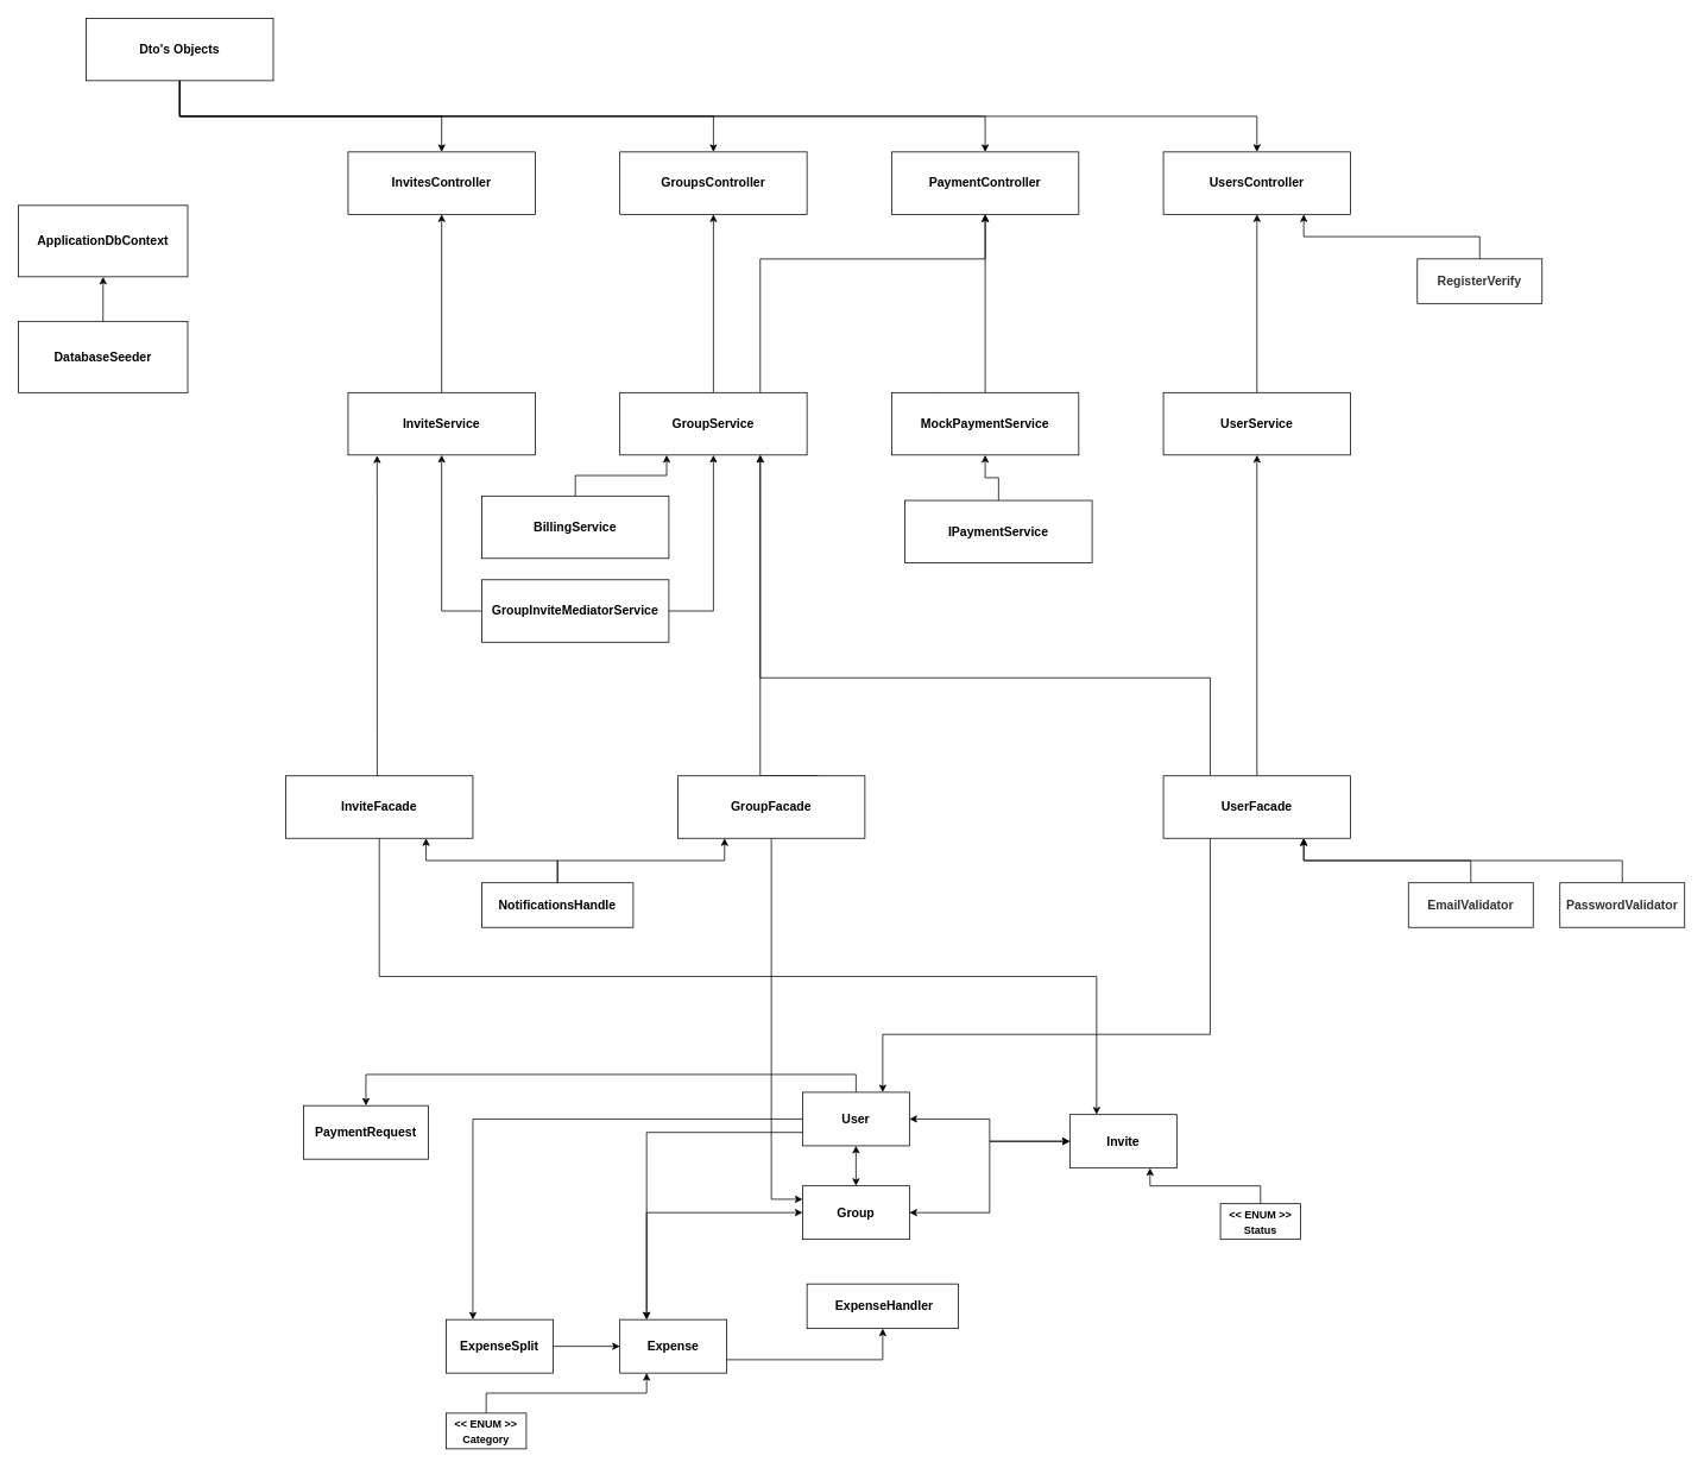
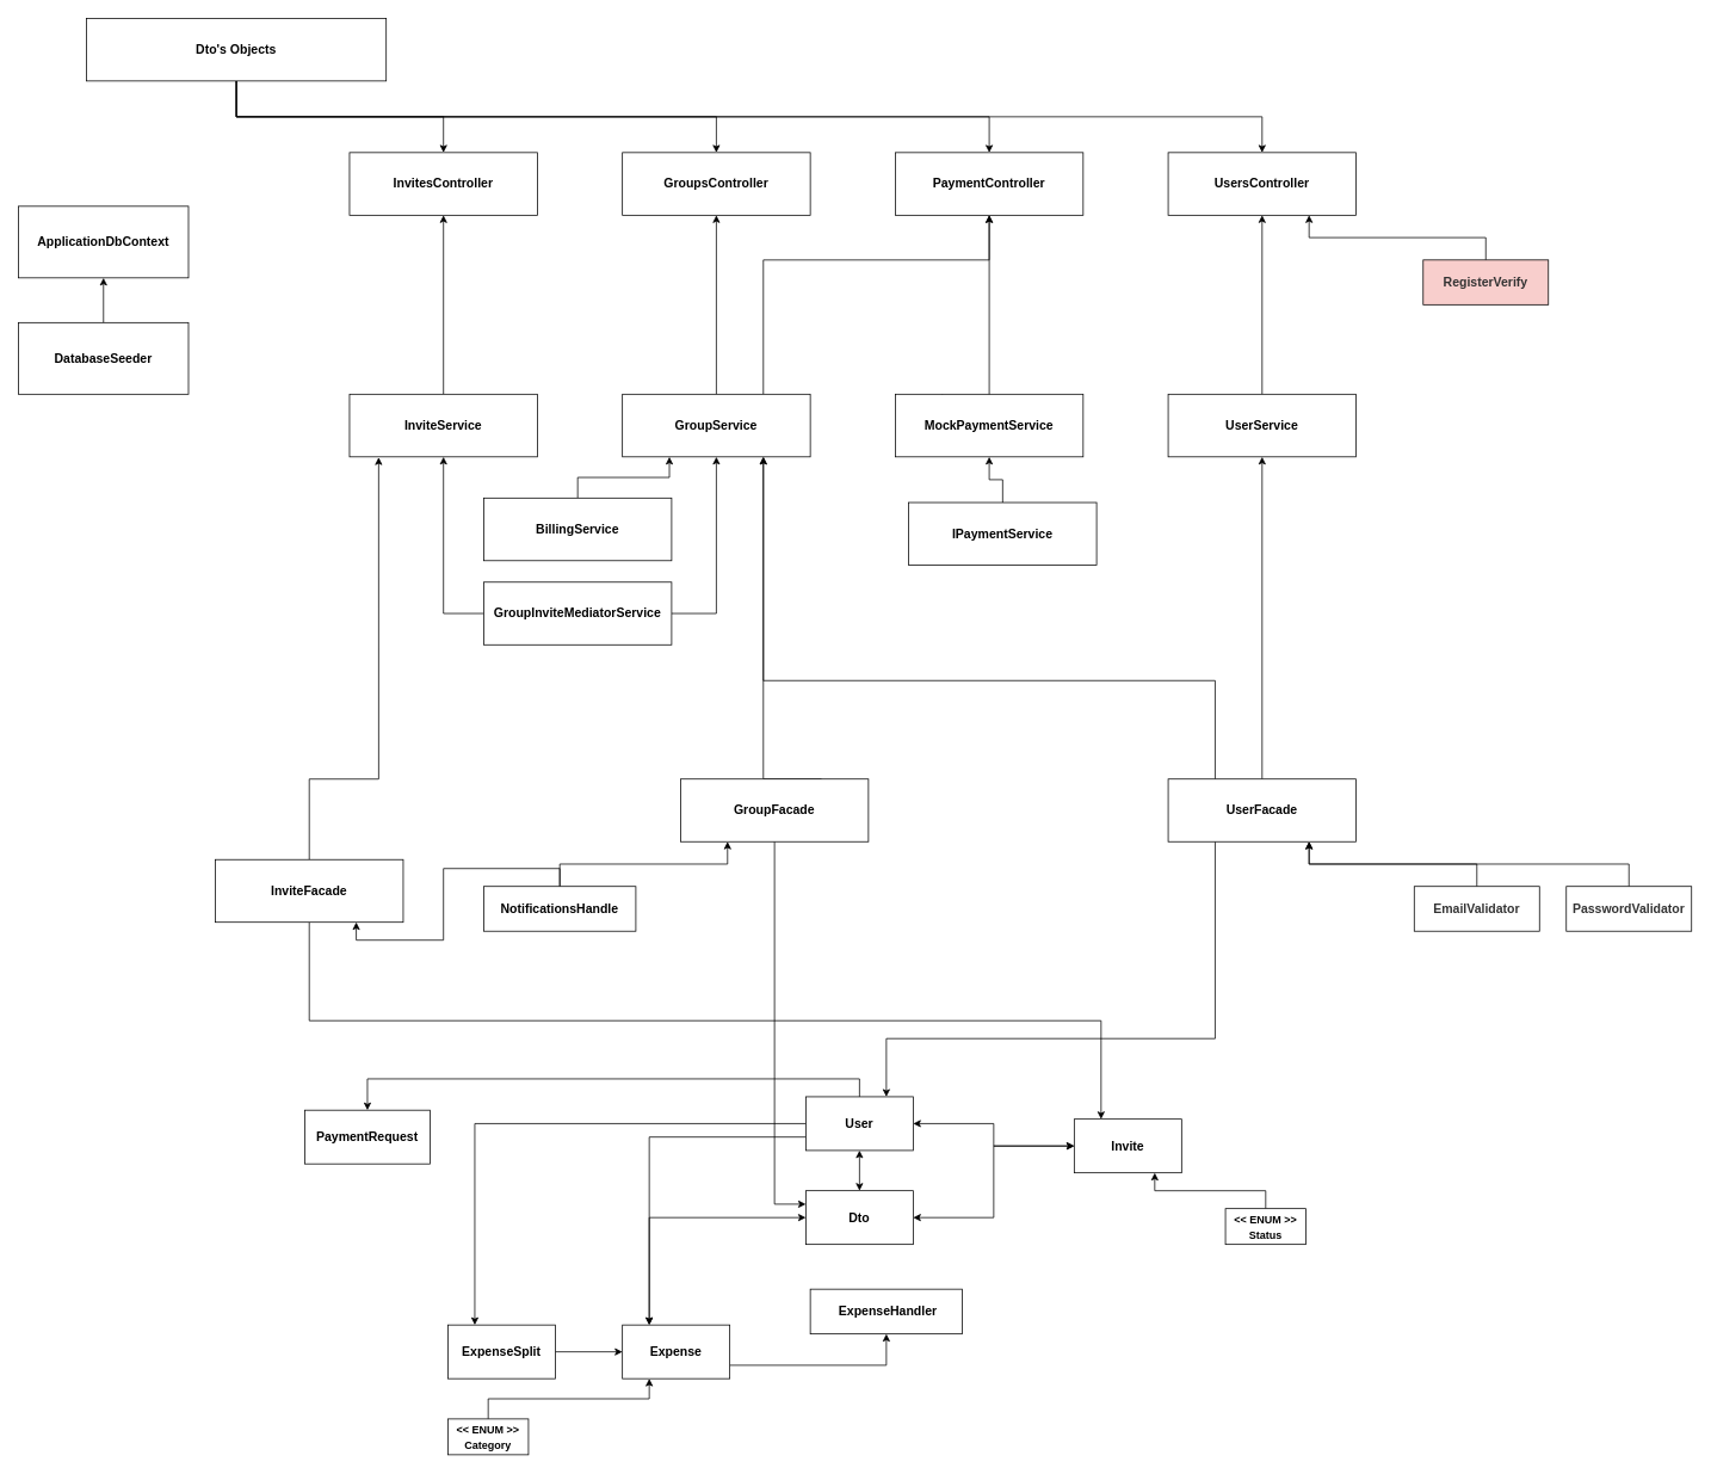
- <mxCell id="62" value="&lt;span style=&quot;font-weight: 700;&quot;&gt;Dto's Objects&lt;/span&gt;" style="rounded=0;whiteSpace=wrap;html=1;fontSize=14;" parent="1" vertex="1"><mxGeometry x="96" y="20" width="210" height="70" as="geometry" /></mxCell>
+ <mxCell id="62" value="&lt;span style=&quot;font-weight: 700;&quot;&gt;Dto's Objects&lt;/span&gt;" style="rounded=0;whiteSpace=wrap;html=1;fontSize=14;" parent="1" vertex="1"><mxGeometry x="96" y="20" width="335" height="70" as="geometry" /></mxCell>
- <mxCell id="64" value="&lt;span style=&quot;color: rgb(51, 51, 51); font-weight: 700;&quot;&gt;RegisterVerify&lt;/span&gt;" style="rounded=0;whiteSpace=wrap;html=1;fontSize=14;" parent="1" vertex="1"><mxGeometry x="1590" y="290" width="140" height="50" as="geometry" /></mxCell>
+ <mxCell id="64" value="&lt;span style=&quot;color: rgb(51, 51, 51); font-weight: 700;&quot;&gt;RegisterVerify&lt;/span&gt;" style="rounded=0;whiteSpace=wrap;html=1;fontSize=14;fillColor=#f8cecc;" parent="1" vertex="1"><mxGeometry x="1590" y="290" width="140" height="50" as="geometry" /></mxCell>
- <mxCell id="39" value="&lt;span style=&quot;font-weight: 700;&quot;&gt;InviteFacade&lt;/span&gt;" style="rounded=0;whiteSpace=wrap;html=1;fontSize=14;" parent="1" vertex="1"><mxGeometry x="320" y="870" width="210" height="70" as="geometry" /></mxCell>
+ <mxCell id="39" value="&lt;span style=&quot;font-weight: 700;&quot;&gt;InviteFacade&lt;/span&gt;" style="rounded=0;whiteSpace=wrap;html=1;fontSize=14;" parent="1" vertex="1"><mxGeometry x="240" y="960" width="210" height="70" as="geometry" /></mxCell>
- <mxCell id="24" value="&lt;span style=&quot;font-weight: 700;&quot;&gt;Group&lt;/span&gt;" style="rounded=0;whiteSpace=wrap;html=1;fontSize=14;" parent="1" vertex="1"><mxGeometry x="900" y="1330" width="120" height="60" as="geometry" /></mxCell>
+ <mxCell id="24" value="&lt;span style=&quot;font-weight: 700;&quot;&gt;Dto&lt;/span&gt;" style="rounded=0;whiteSpace=wrap;html=1;fontSize=14;" parent="1" vertex="1"><mxGeometry x="900" y="1330" width="120" height="60" as="geometry" /></mxCell>
